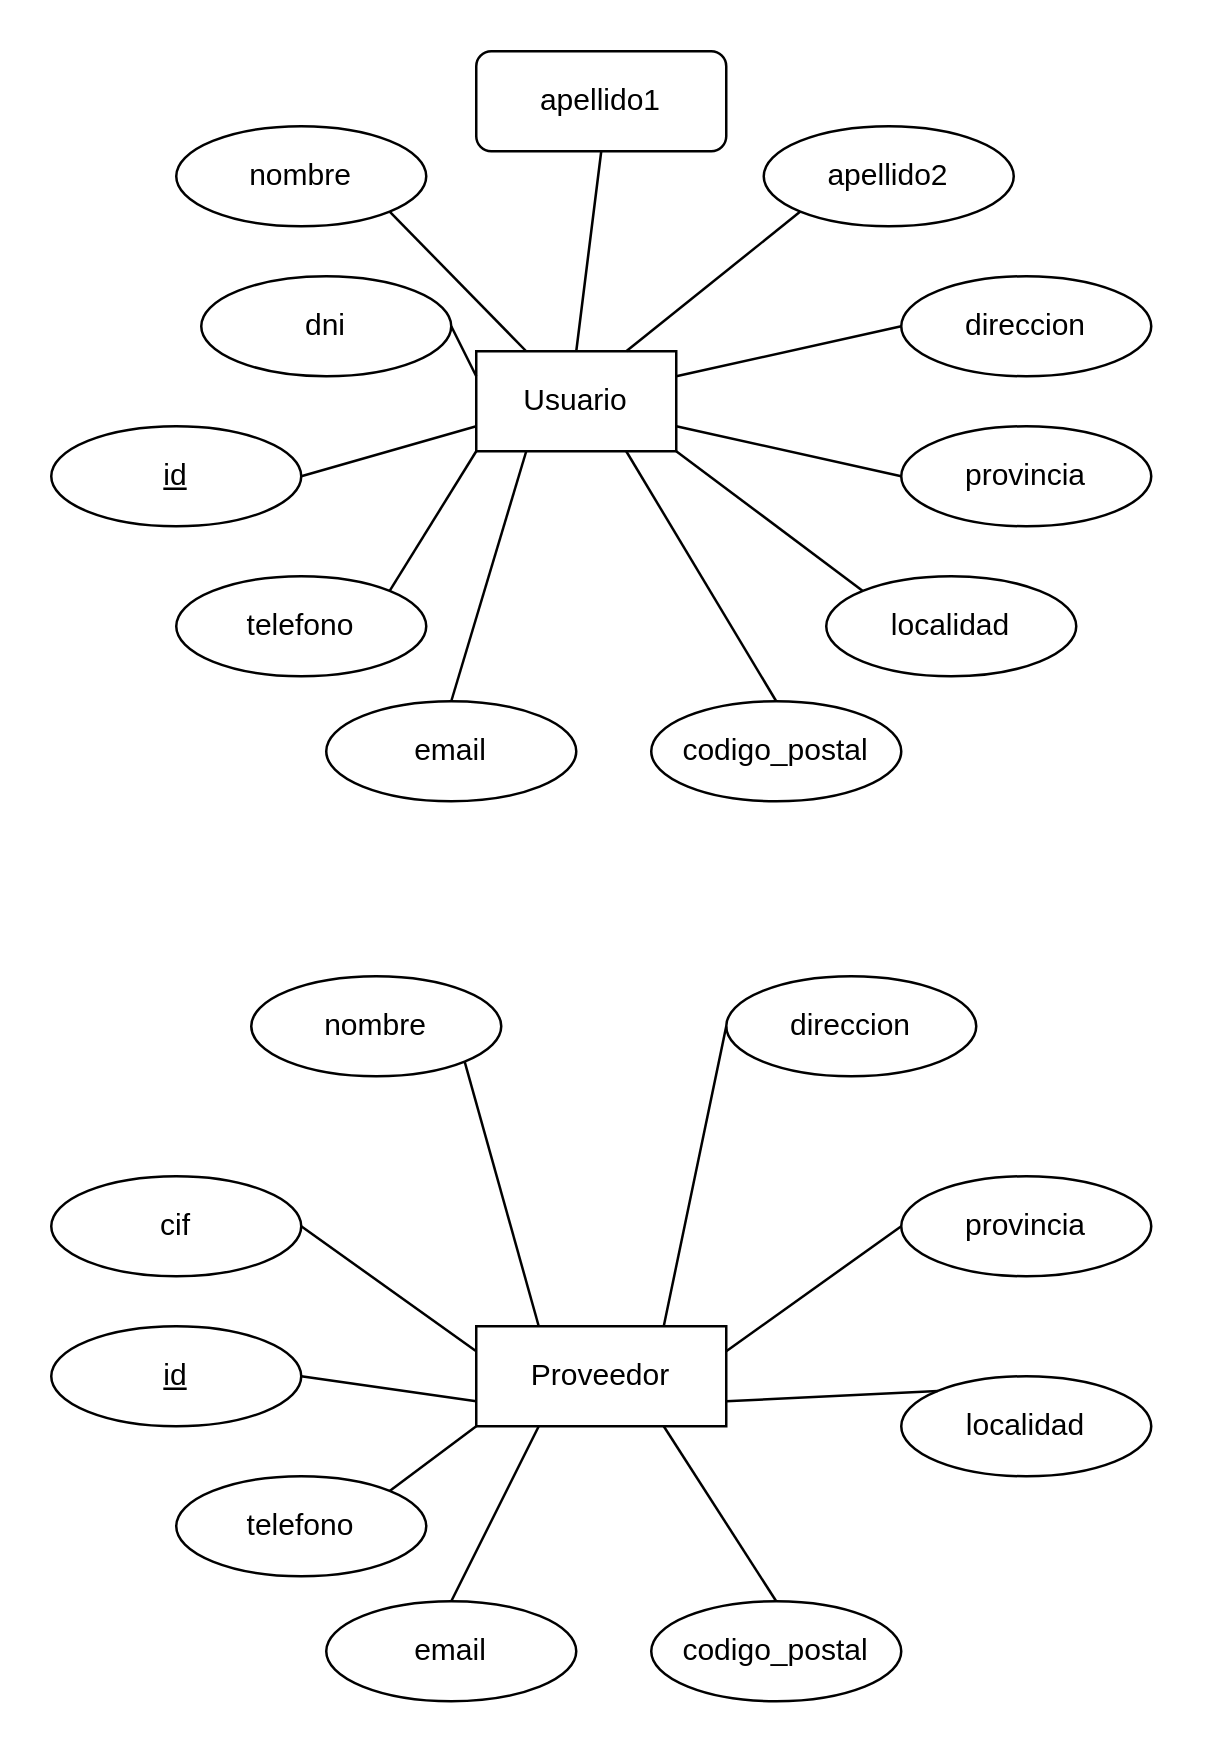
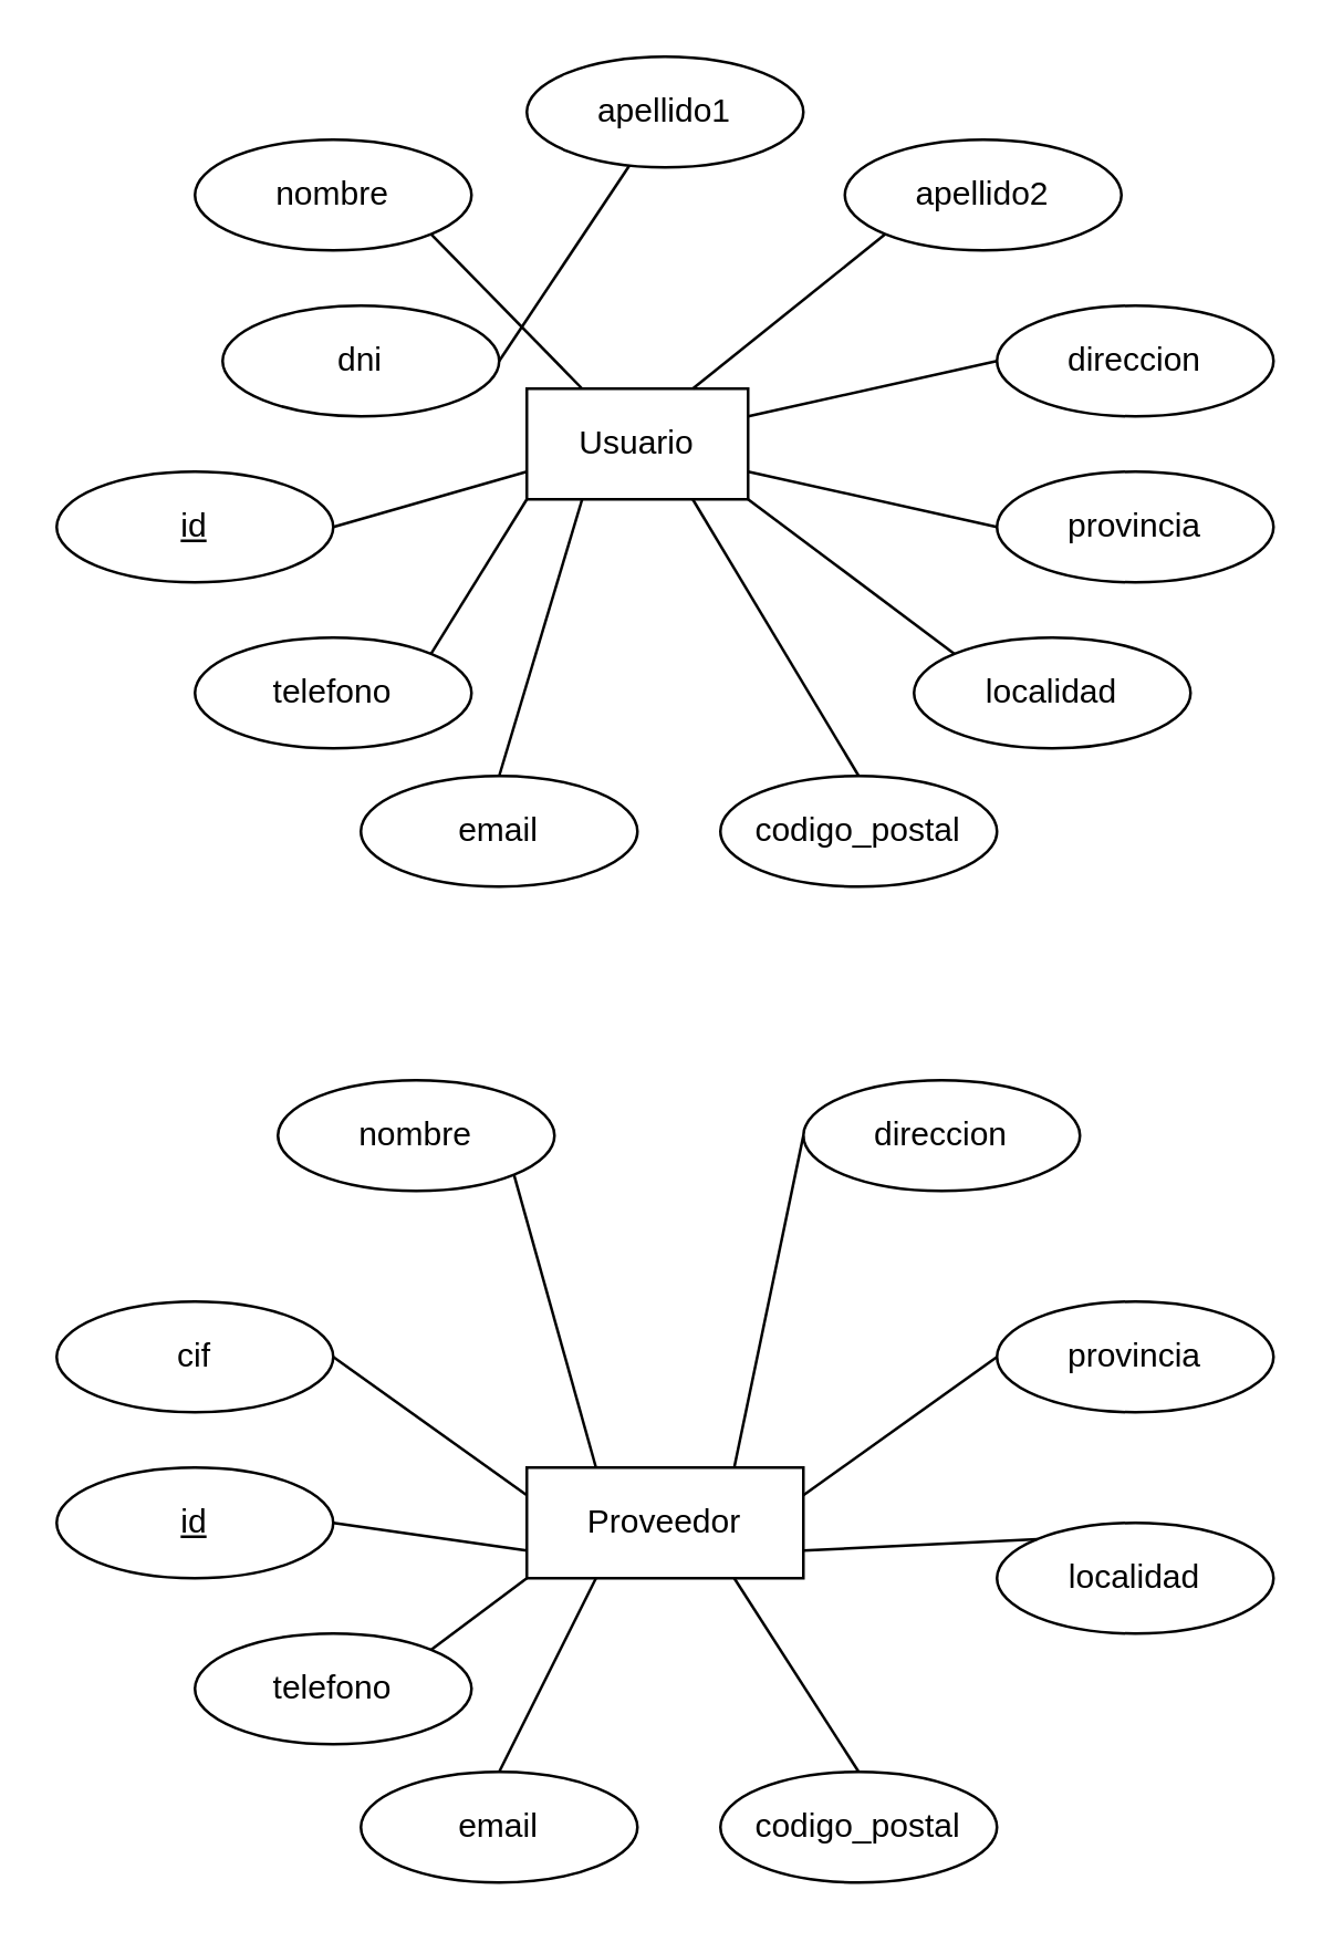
- <mxCell id="7" value="&lt;div&gt;apellido1&lt;/div&gt;" style="whiteSpace=wrap;html=1;align=center;rounded=1;" vertex="1" parent="2"><mxGeometry x="170" width="100" height="40" as="geometry" /></mxCell>
+ <mxCell id="7" value="&lt;div&gt;apellido1&lt;/div&gt;" style="ellipse;whiteSpace=wrap;html=1;align=center;" vertex="1" parent="2"><mxGeometry x="170" width="100" height="40" as="geometry" /></mxCell>
- <mxCell id="18" value="" style="endArrow=none;html=1;rounded=0;exitX=0.5;exitY=1;exitDx=0;exitDy=0;entryX=0.5;entryY=0;entryDx=0;entryDy=0;" edge="1" parent="2" source="7" target="3"><mxGeometry relative="1" as="geometry"><mxPoint x="470" y="160" as="sourcePoint" /><mxPoint x="630" y="160" as="targetPoint" /></mxGeometry></mxCell>
- <mxCell id="16" value="" style="endArrow=none;html=1;rounded=0;exitX=1;exitY=0.5;exitDx=0;exitDy=0;entryX=0;entryY=0.25;entryDx=0;entryDy=0;" edge="1" parent="2" source="5" target="3"><mxGeometry relative="1" as="geometry"><mxPoint x="470" y="160" as="sourcePoint" /><mxPoint x="630" y="160" as="targetPoint" /></mxGeometry></mxCell>
+ <mxCell id="16" value="" style="endArrow=none;html=1;rounded=0;exitX=1;exitY=0.5;exitDx=0;exitDy=0;" edge="1" parent="2" source="5" target="7"><mxGeometry relative="1" as="geometry"><mxPoint x="470" y="160" as="sourcePoint" /><mxPoint x="630" y="160" as="targetPoint" /></mxGeometry></mxCell>
